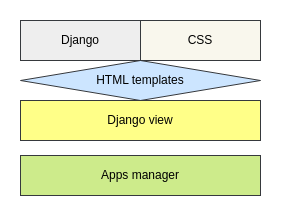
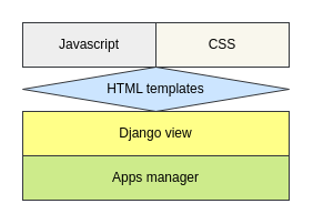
- <mxCell id="5" value="Django" style="rounded=0;whiteSpace=wrap;html=1;fillColor=#eeeeee;strokeColor=#36393d;" vertex="1" parent="1"><mxGeometry x="20" y="20" width="120" height="40" as="geometry" /></mxCell>
+ <mxCell id="5" value="Javascript" style="rounded=0;whiteSpace=wrap;html=1;fillColor=#eeeeee;strokeColor=#36393d;" vertex="1" parent="1"><mxGeometry x="20" y="20" width="120" height="40" as="geometry" /></mxCell>
- <mxCell id="6" value="Apps manager" style="rounded=0;whiteSpace=wrap;html=1;fillColor=#cdeb8b;strokeColor=#36393d;" vertex="1" parent="1"><mxGeometry x="20" y="155" width="240" height="40" as="geometry" /></mxCell>
+ <mxCell id="6" value="Apps manager" style="rounded=0;whiteSpace=wrap;html=1;fillColor=#cdeb8b;strokeColor=#36393d;" vertex="1" parent="1"><mxGeometry x="20" y="140" width="240" height="40" as="geometry" /></mxCell>
